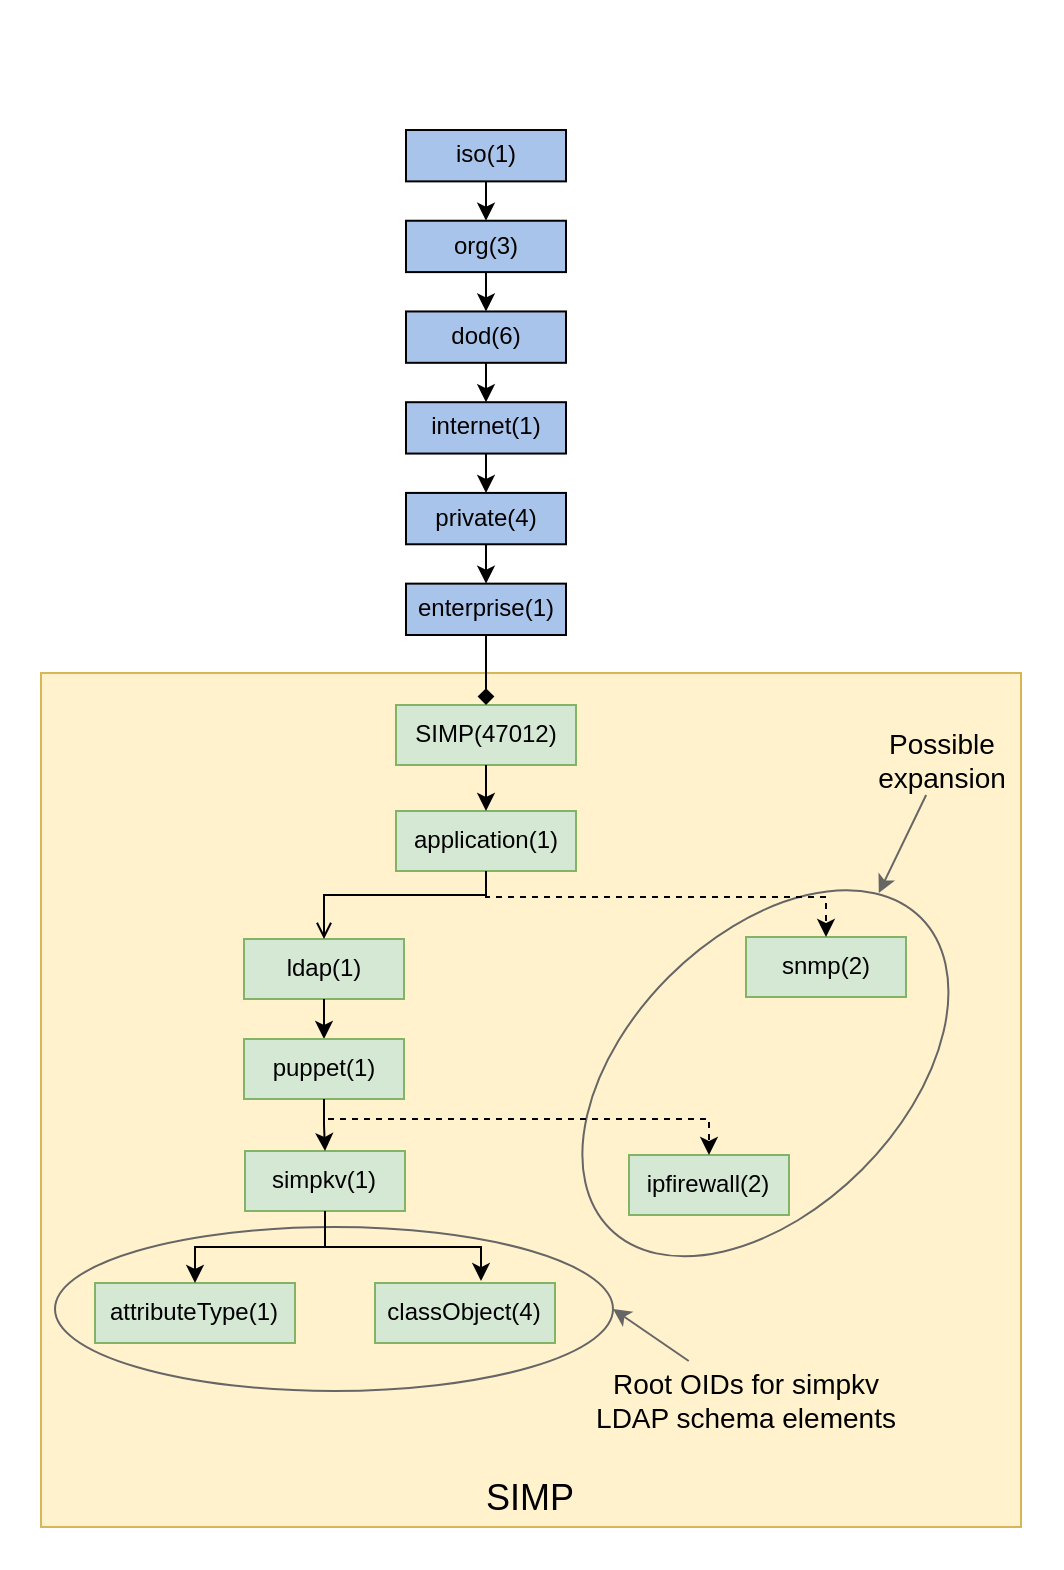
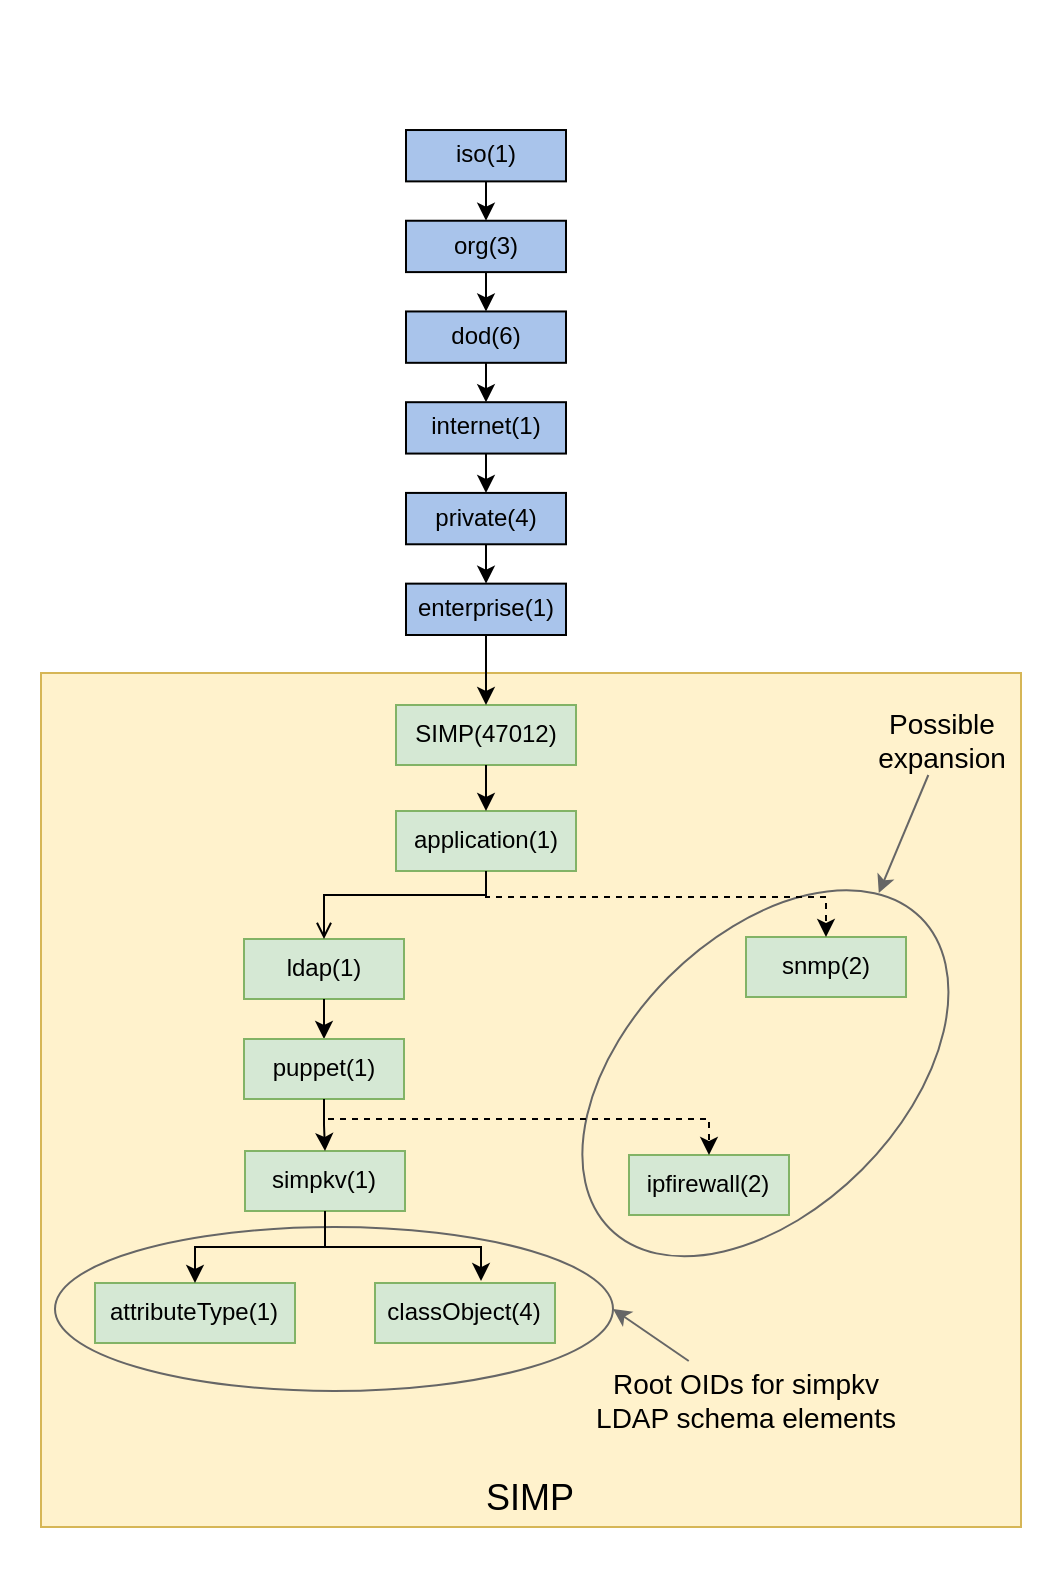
- <mxCell id="32" value="" style="edgeStyle=orthogonalEdgeStyle;noEdgeStyle=1;orthogonal=1;endArrow=diamond;" edge="1" source="30" target="5" parent="20"><mxGeometry x="-342.5" y="-136.945" as="geometry" /></mxCell>
+ <mxCell id="32" value="" style="edgeStyle=orthogonalEdgeStyle;noEdgeStyle=1;orthogonal=1;" edge="1" source="30" target="5" parent="20"><mxGeometry x="-342.5" y="-136.945" as="geometry" /></mxCell>
- <mxCell id="34" value="&lt;div&gt;Possible&lt;/div&gt;&lt;div&gt; expansion&lt;/div&gt;" style="text;html=1;strokeColor=none;fillColor=none;align=center;verticalAlign=middle;whiteSpace=wrap;rounded=0;fontSize=14;autosize=1;" vertex="1" parent="1"><mxGeometry x="436" y="362" width="70" height="35" as="geometry" /></mxCell>
+ <mxCell id="34" value="&lt;div&gt;Possible&lt;/div&gt;&lt;div&gt; expansion&lt;/div&gt;" style="text;html=1;strokeColor=none;fillColor=none;align=center;verticalAlign=middle;whiteSpace=wrap;rounded=0;fontSize=14;autosize=1;" vertex="1" parent="1"><mxGeometry x="436" y="352" width="70" height="35" as="geometry" /></mxCell>
